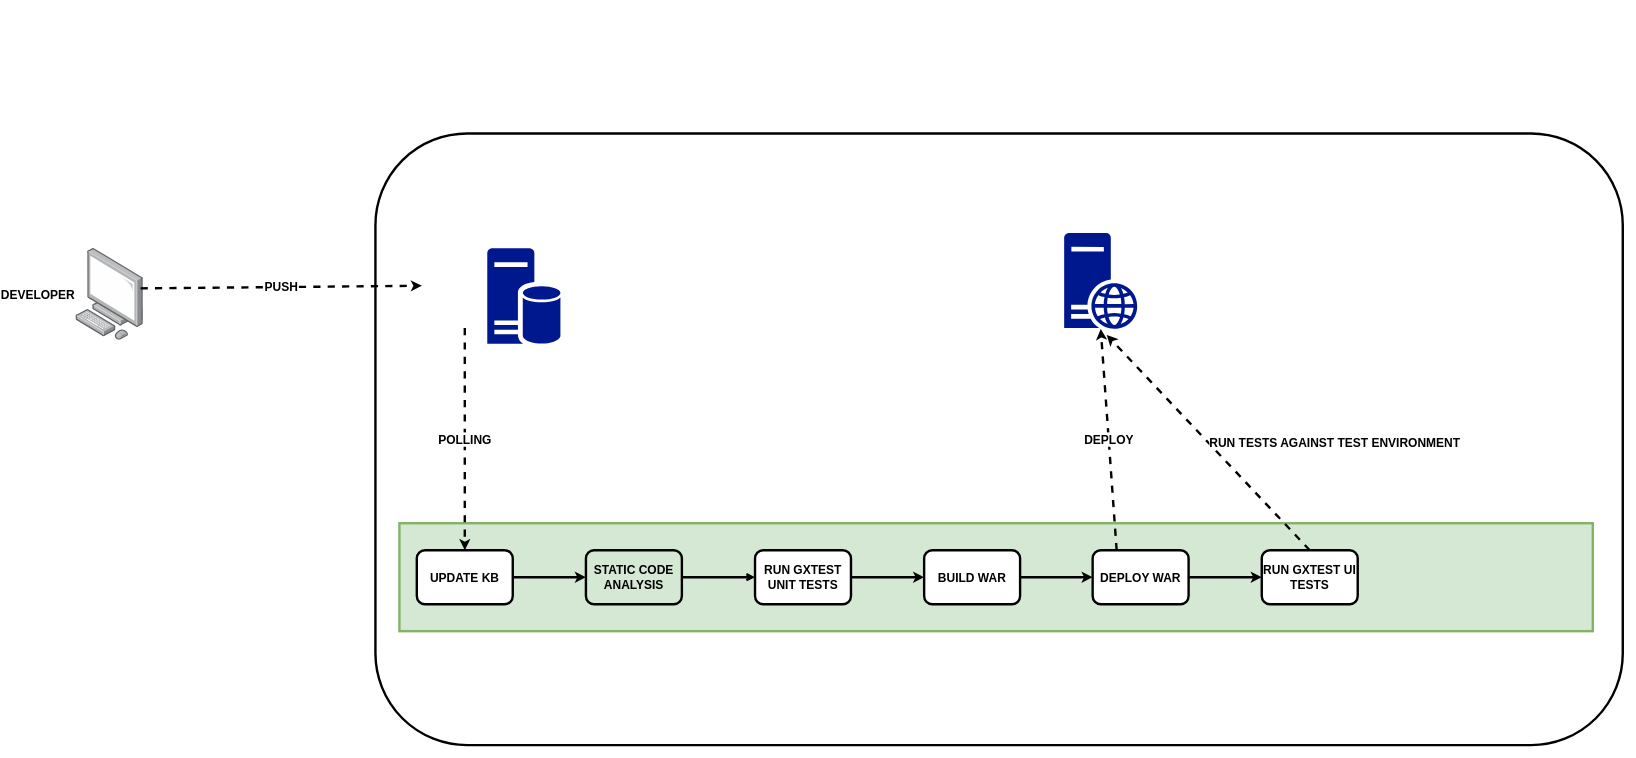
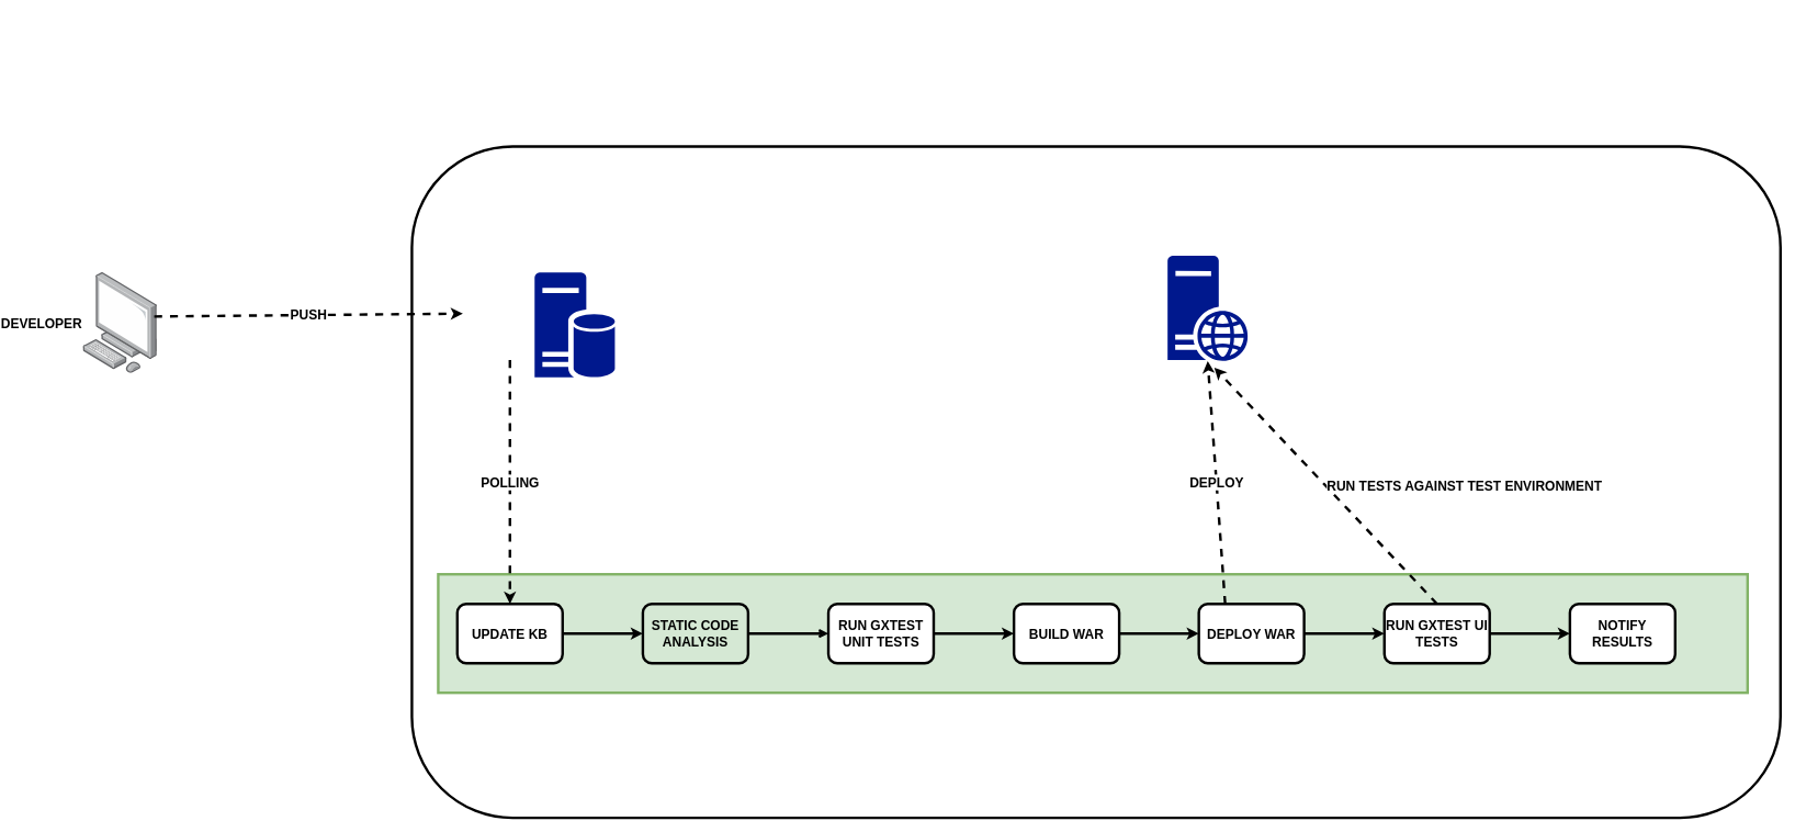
+ <mxCell id="21" value="" style="endArrow=classic;html=1;strokeWidth=4;entryX=0;entryY=0.5;entryDx=0;entryDy=0;exitX=1;exitY=0.5;exitDx=0;exitDy=0;" edge="1" parent="1" source="15" target="11"><mxGeometry width="50" height="50" relative="1" as="geometry"><mxPoint x="2160" y="962" as="sourcePoint" /><mxPoint x="1149" y="992" as="targetPoint" /></mxGeometry></mxCell>
+ <mxCell id="11" value="&lt;b style=&quot;font-size: 20px&quot;&gt;&lt;font style=&quot;font-size: 20px&quot;&gt;NOTIFY RESULTS&lt;br&gt;&lt;/font&gt;&lt;/b&gt;" style="rounded=1;whiteSpace=wrap;html=1;fontSize=20;strokeWidth=4;" vertex="1" parent="1"><mxGeometry x="2280" y="917" width="160" height="90" as="geometry" /></mxCell>
